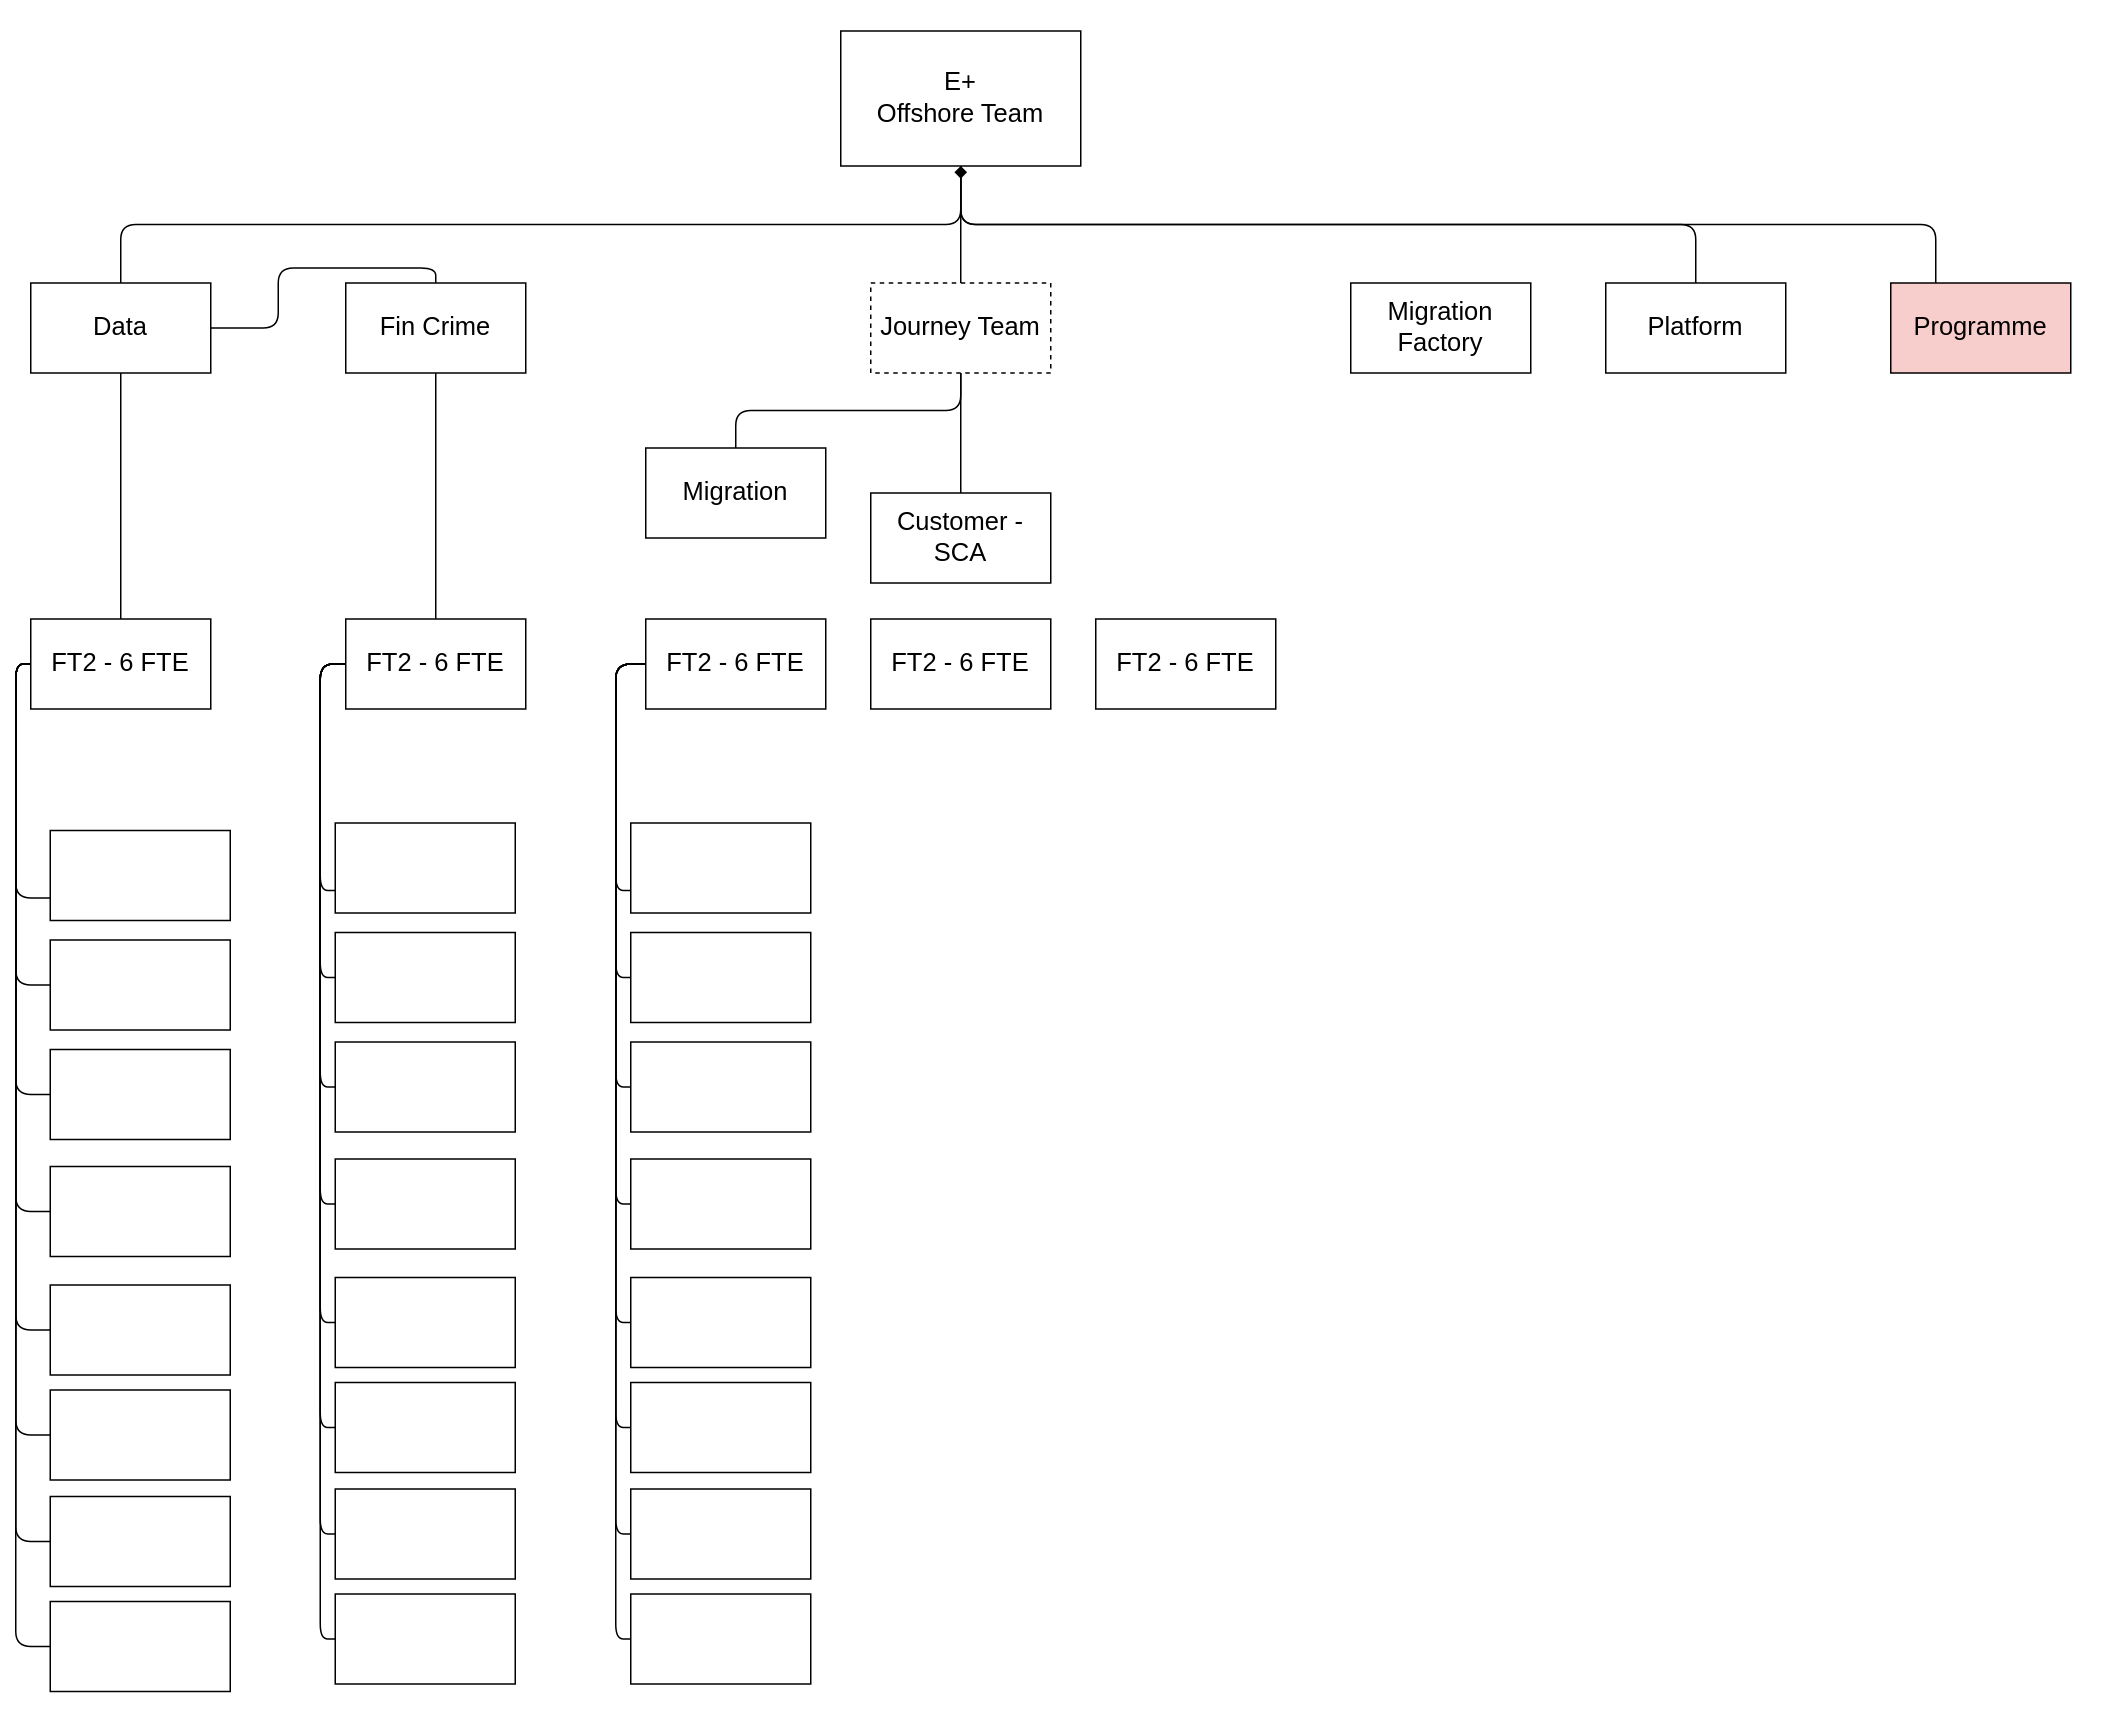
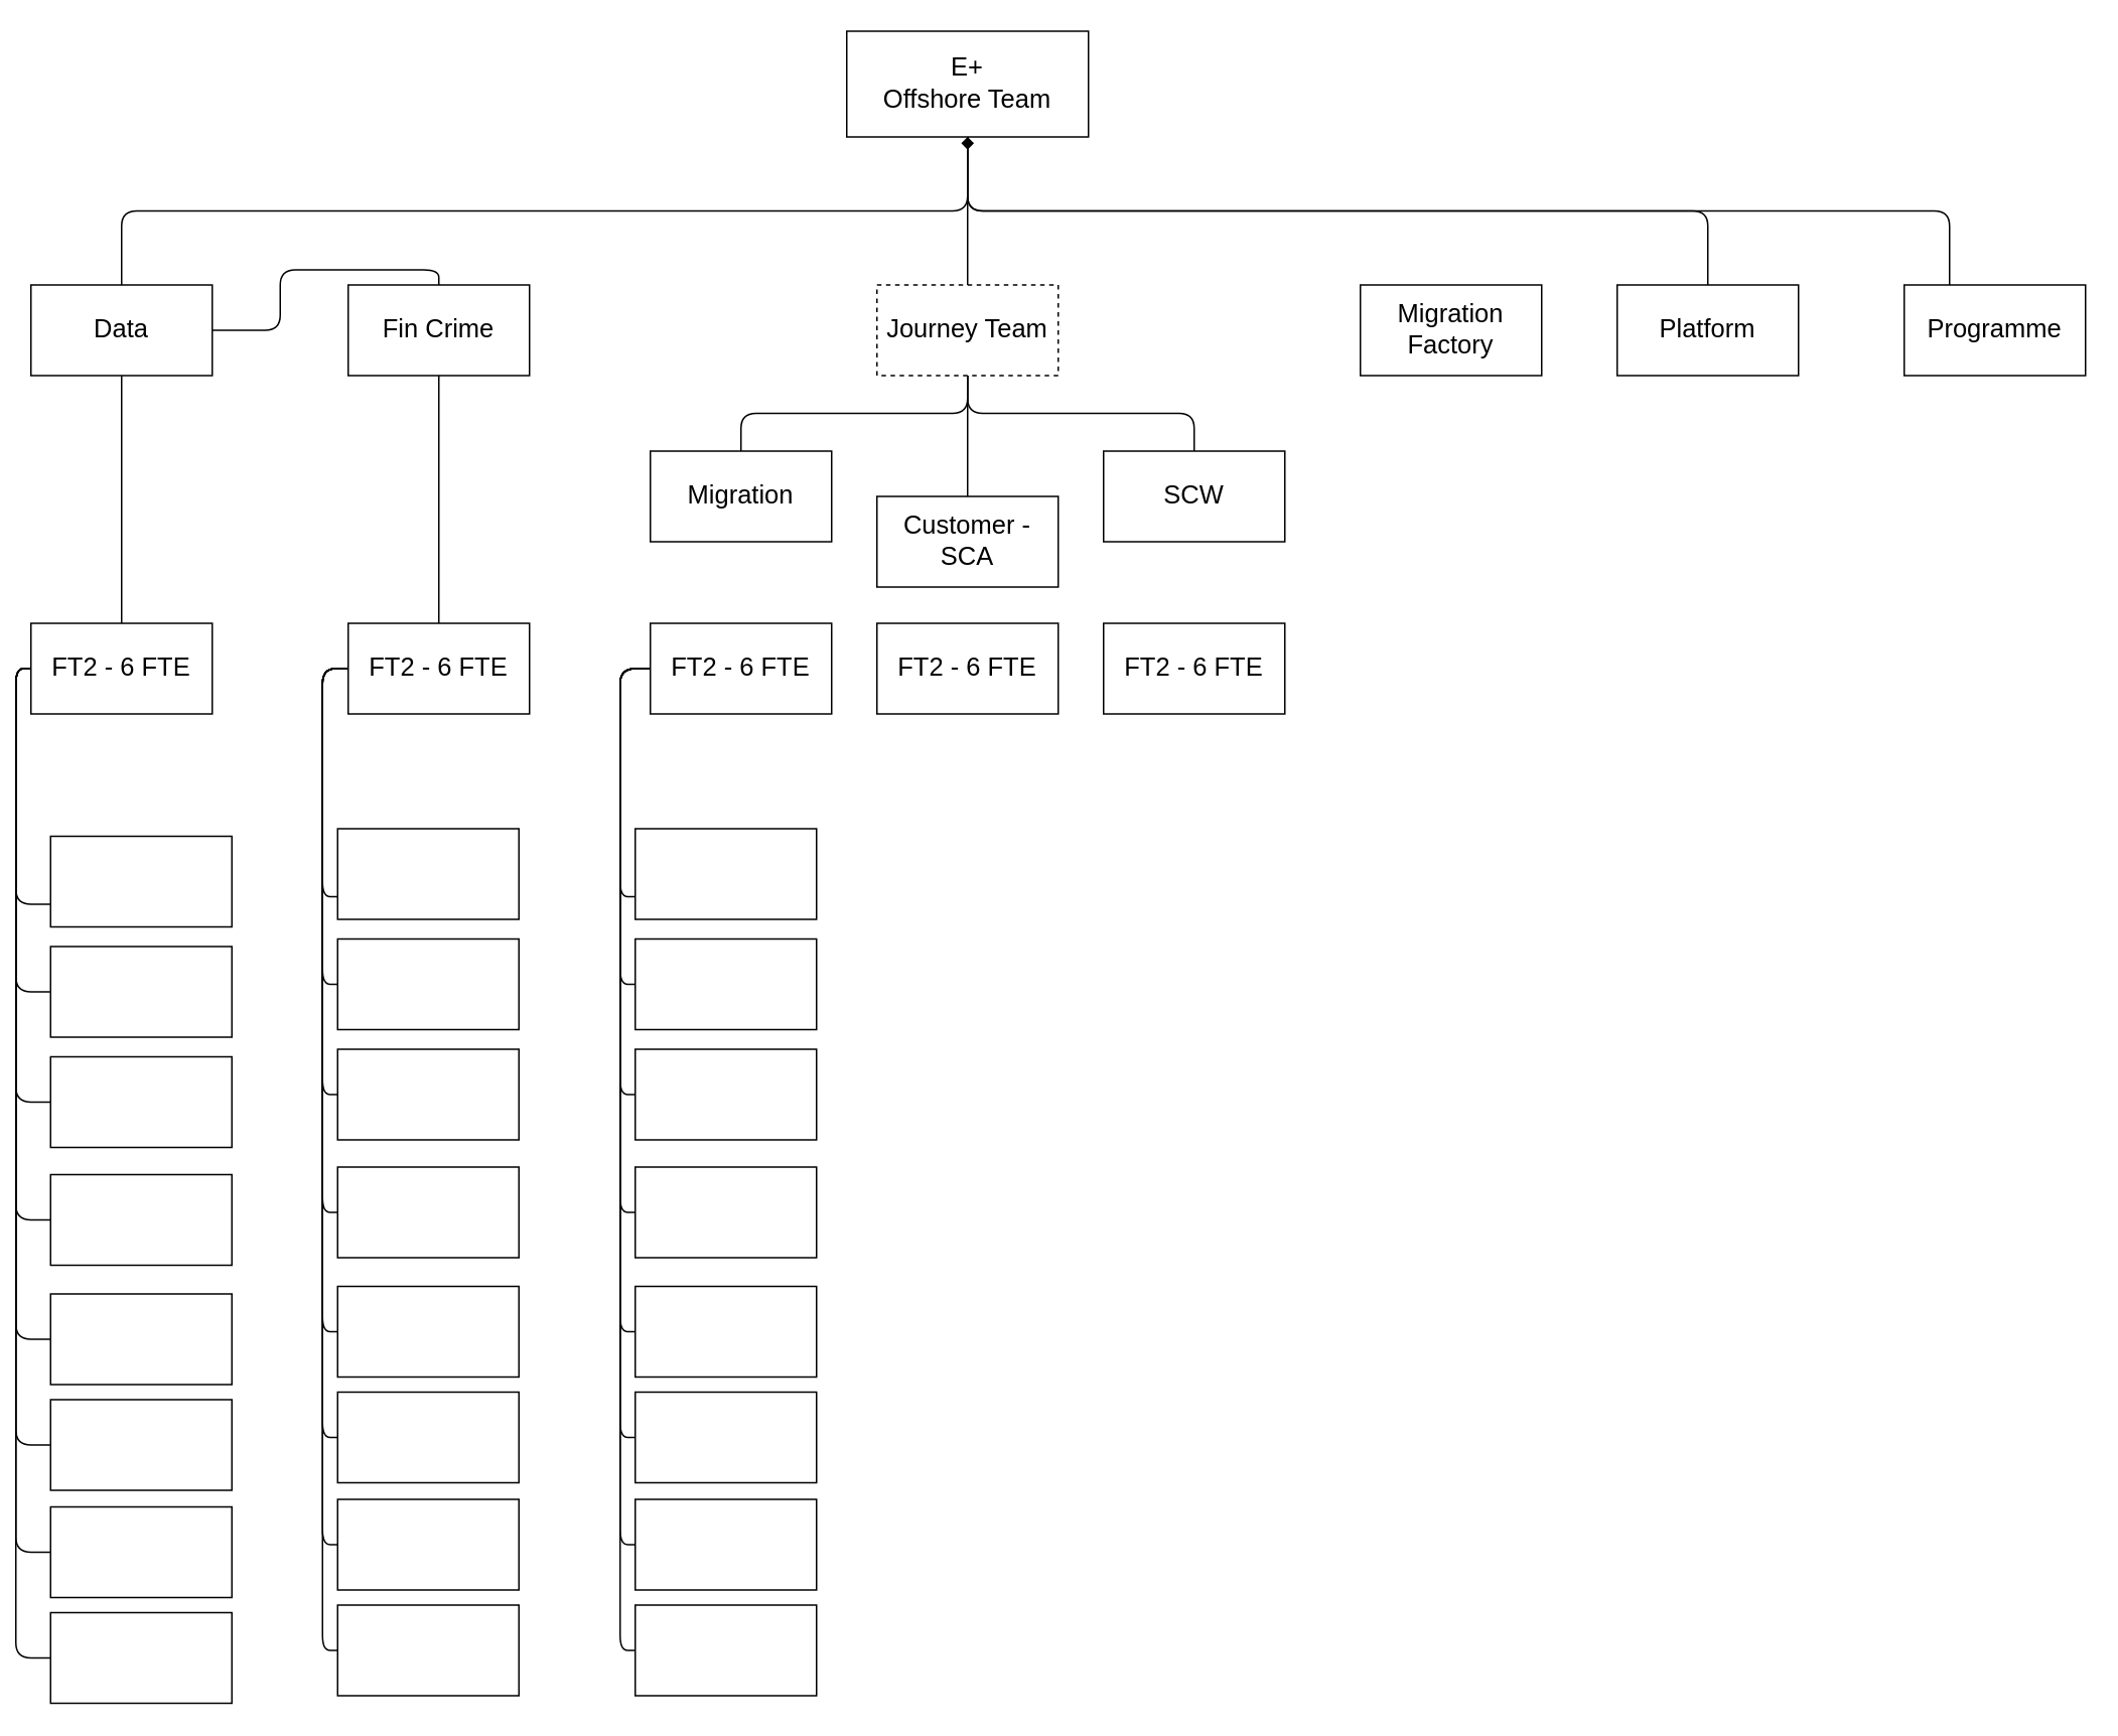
- <mxCell id="2" value="E+&lt;br style=&quot;font-size: 17px;&quot;&gt;Offshore Team" style="rounded=0;whiteSpace=wrap;html=1;fontSize=17;" vertex="1" parent="1"><mxGeometry x="560" y="20" width="160" height="90" as="geometry" /></mxCell>
+ <mxCell id="2" value="E+&lt;br style=&quot;font-size: 17px;&quot;&gt;Offshore Team" style="rounded=0;whiteSpace=wrap;html=1;fontSize=17;" vertex="1" parent="1"><mxGeometry x="560" y="20" width="160" height="70" as="geometry" /></mxCell>
- <mxCell id="11" value="Programme" style="rounded=0;whiteSpace=wrap;html=1;fontSize=17;fillColor=#f8cecc;" vertex="1" parent="1"><mxGeometry x="1260" y="188" width="120" height="60" as="geometry" /></mxCell>
+ <mxCell id="11" value="Programme" style="rounded=0;whiteSpace=wrap;html=1;fontSize=17;" vertex="1" parent="1"><mxGeometry x="1260" y="188" width="120" height="60" as="geometry" /></mxCell>
+ <mxCell id="20" value="" style="endArrow=none;html=1;fontSize=17;entryX=0.5;entryY=1;entryDx=0;entryDy=0;exitX=0.5;exitY=0;exitDx=0;exitDy=0;edgeStyle=orthogonalEdgeStyle;" edge="1" parent="1" source="17" target="7"><mxGeometry width="50" height="50" relative="1" as="geometry"><mxPoint x="600" y="618" as="sourcePoint" /><mxPoint x="650" y="568" as="targetPoint" /></mxGeometry></mxCell>
+ <mxCell id="17" value="SCW" style="rounded=0;whiteSpace=wrap;html=1;fontSize=17;" vertex="1" parent="1"><mxGeometry x="730" y="298" width="120" height="60" as="geometry" /></mxCell>
